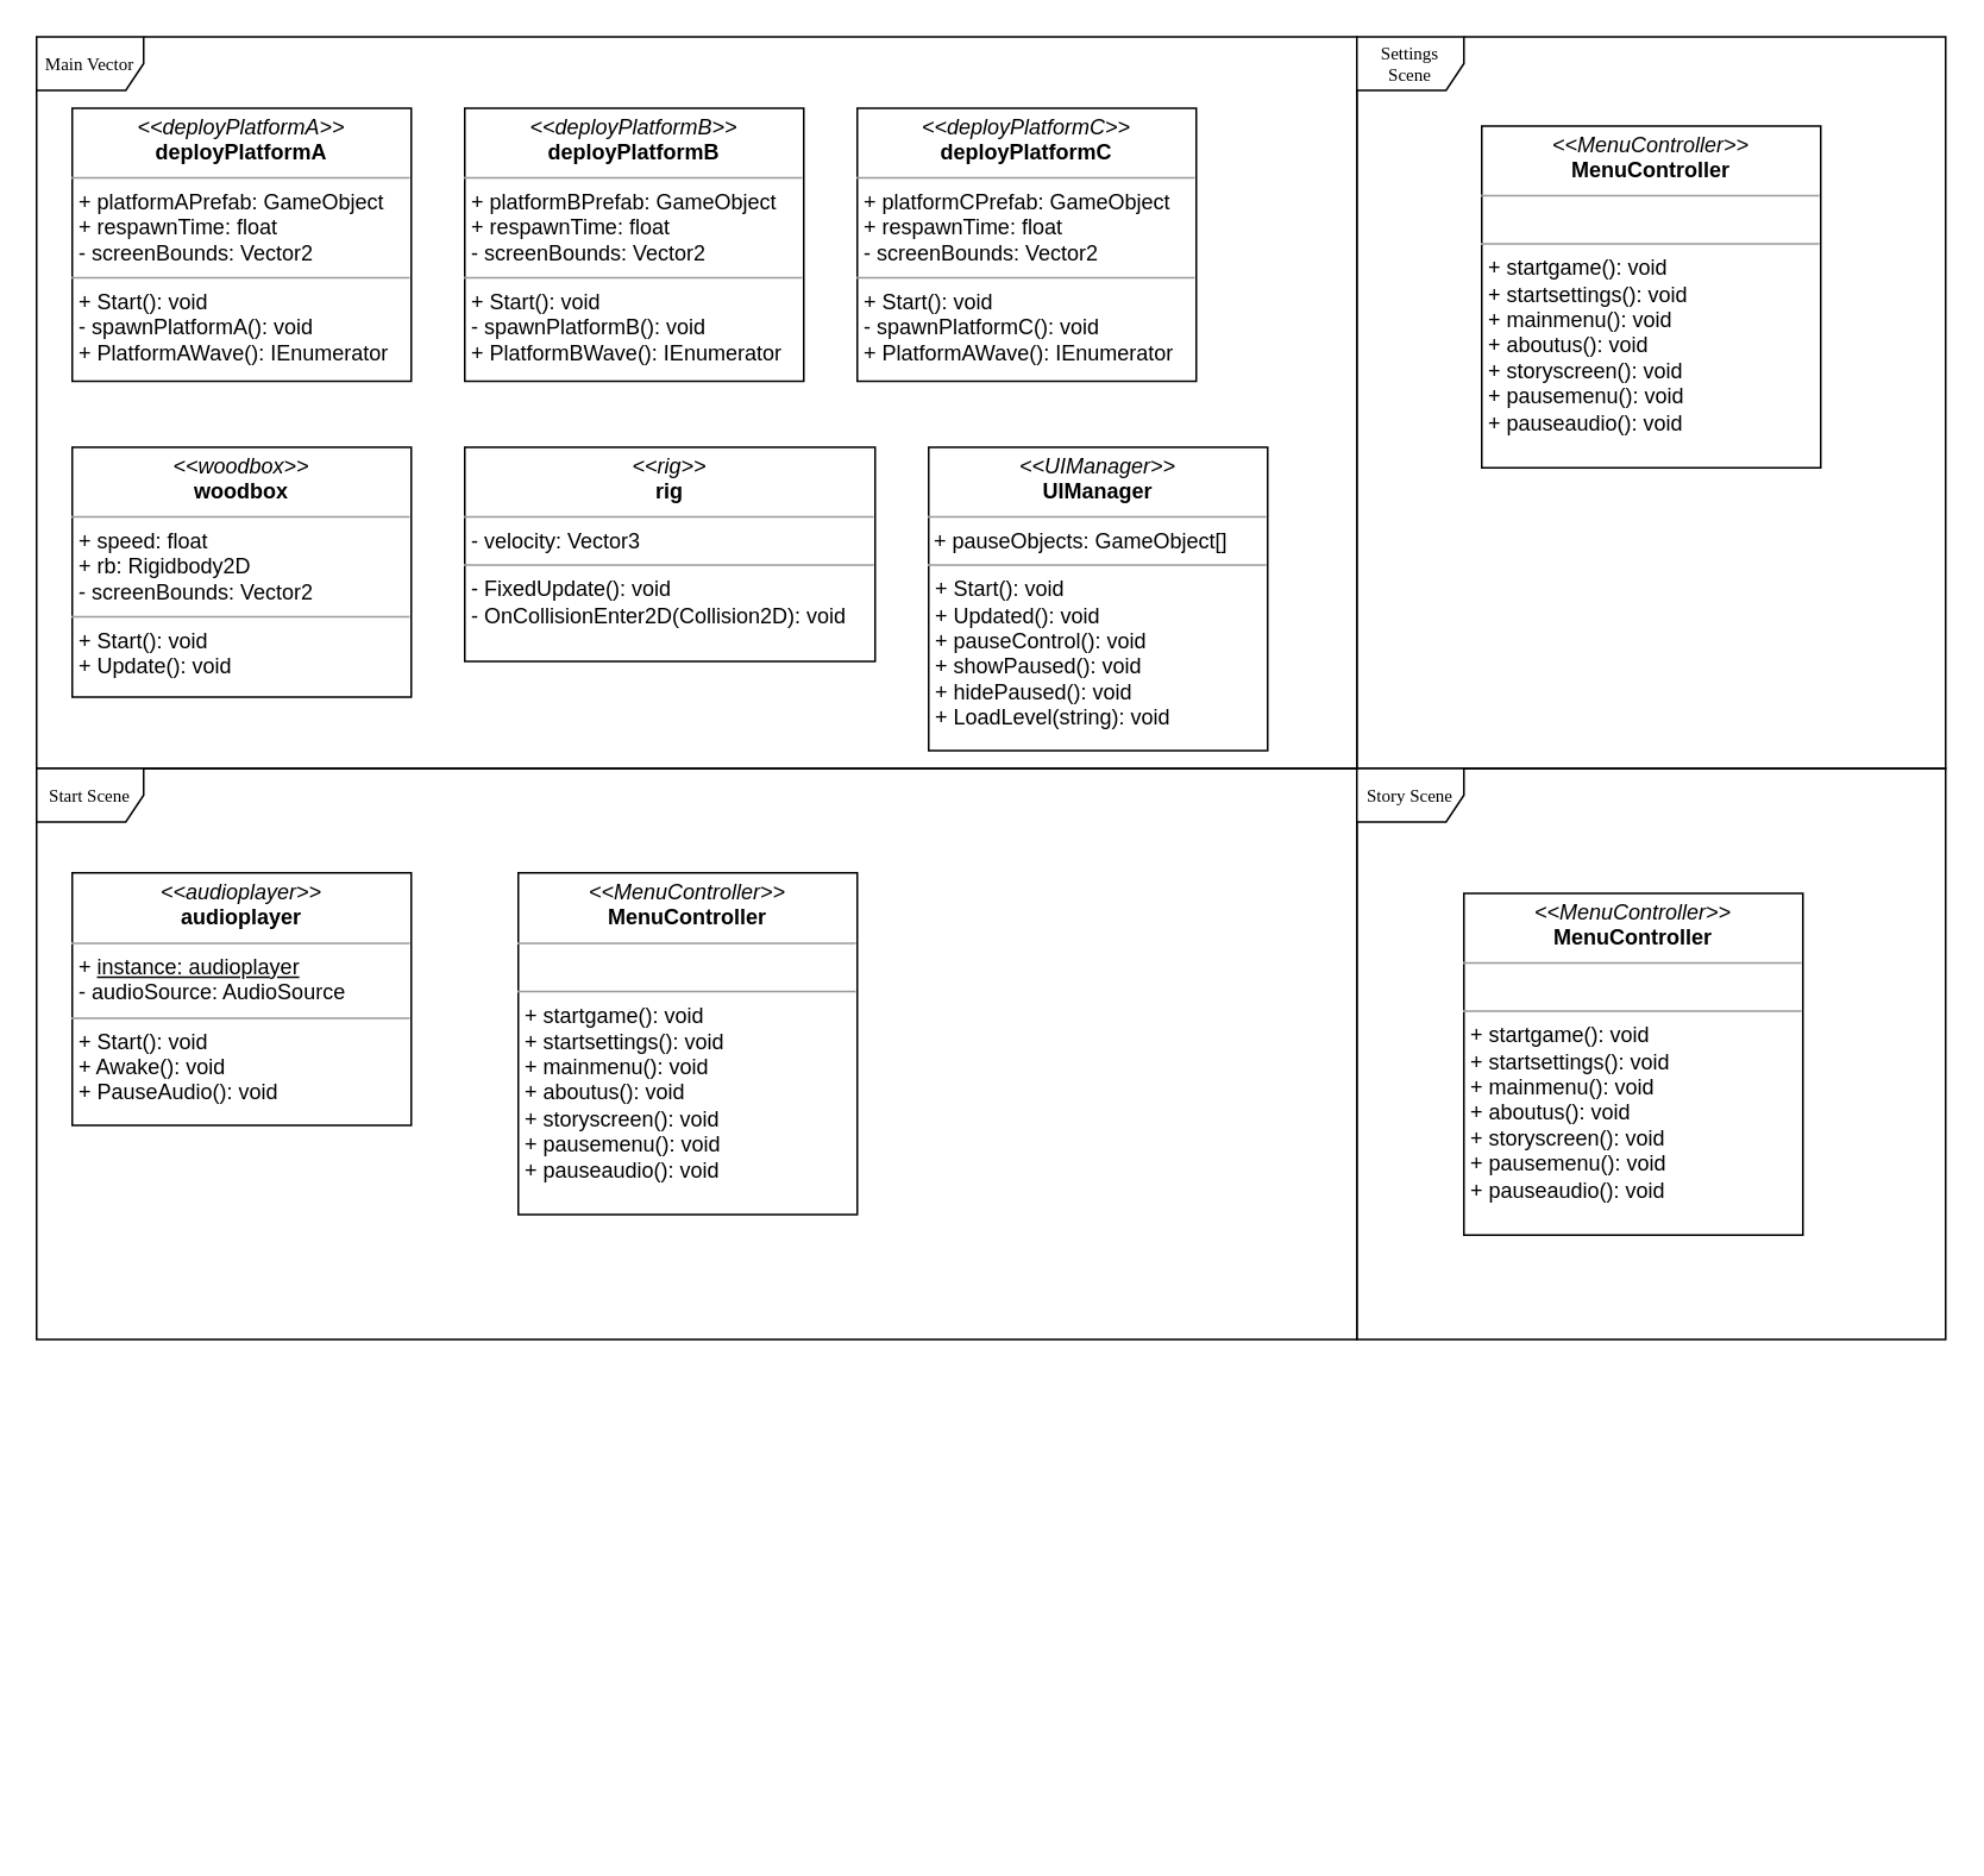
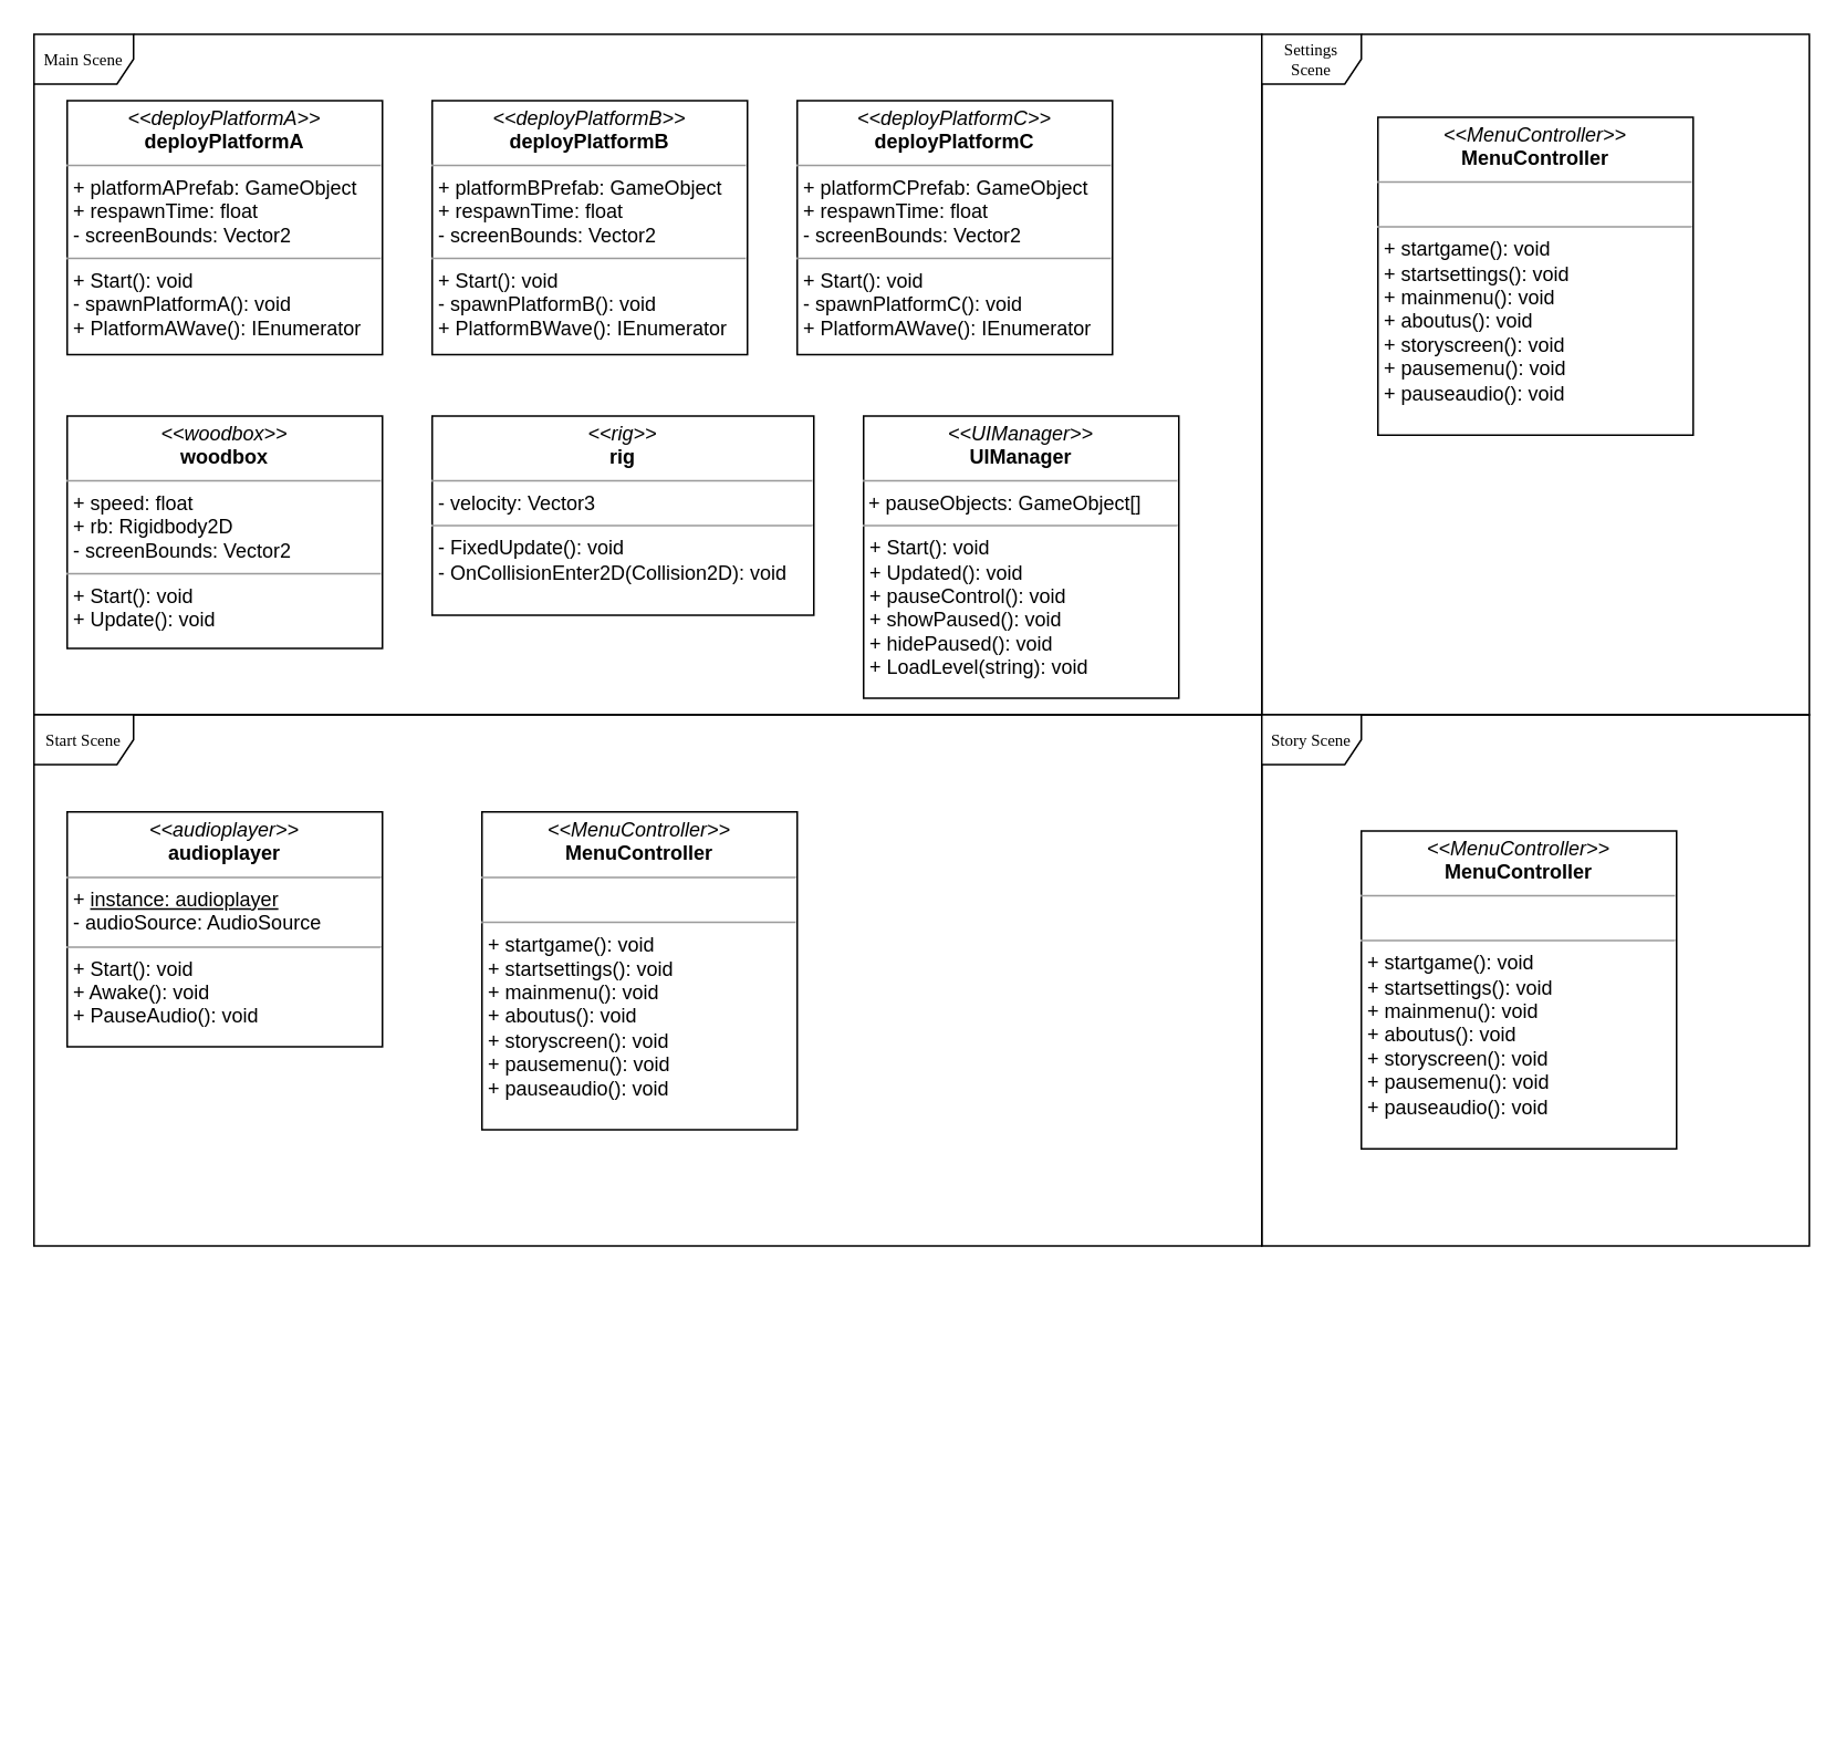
- <mxCell id="2" value="Main Vector" style="shape=umlFrame;whiteSpace=wrap;html=1;rounded=0;shadow=0;comic=0;labelBackgroundColor=none;strokeWidth=1;fontFamily=Verdana;fontSize=10;align=center;" parent="1" vertex="1"><mxGeometry x="20" y="20" width="740" height="410" as="geometry" /></mxCell>
+ <mxCell id="2" value="Main Scene" style="shape=umlFrame;whiteSpace=wrap;html=1;rounded=0;shadow=0;comic=0;labelBackgroundColor=none;strokeWidth=1;fontFamily=Verdana;fontSize=10;align=center;" parent="1" vertex="1"><mxGeometry x="20" y="20" width="740" height="410" as="geometry" /></mxCell>
